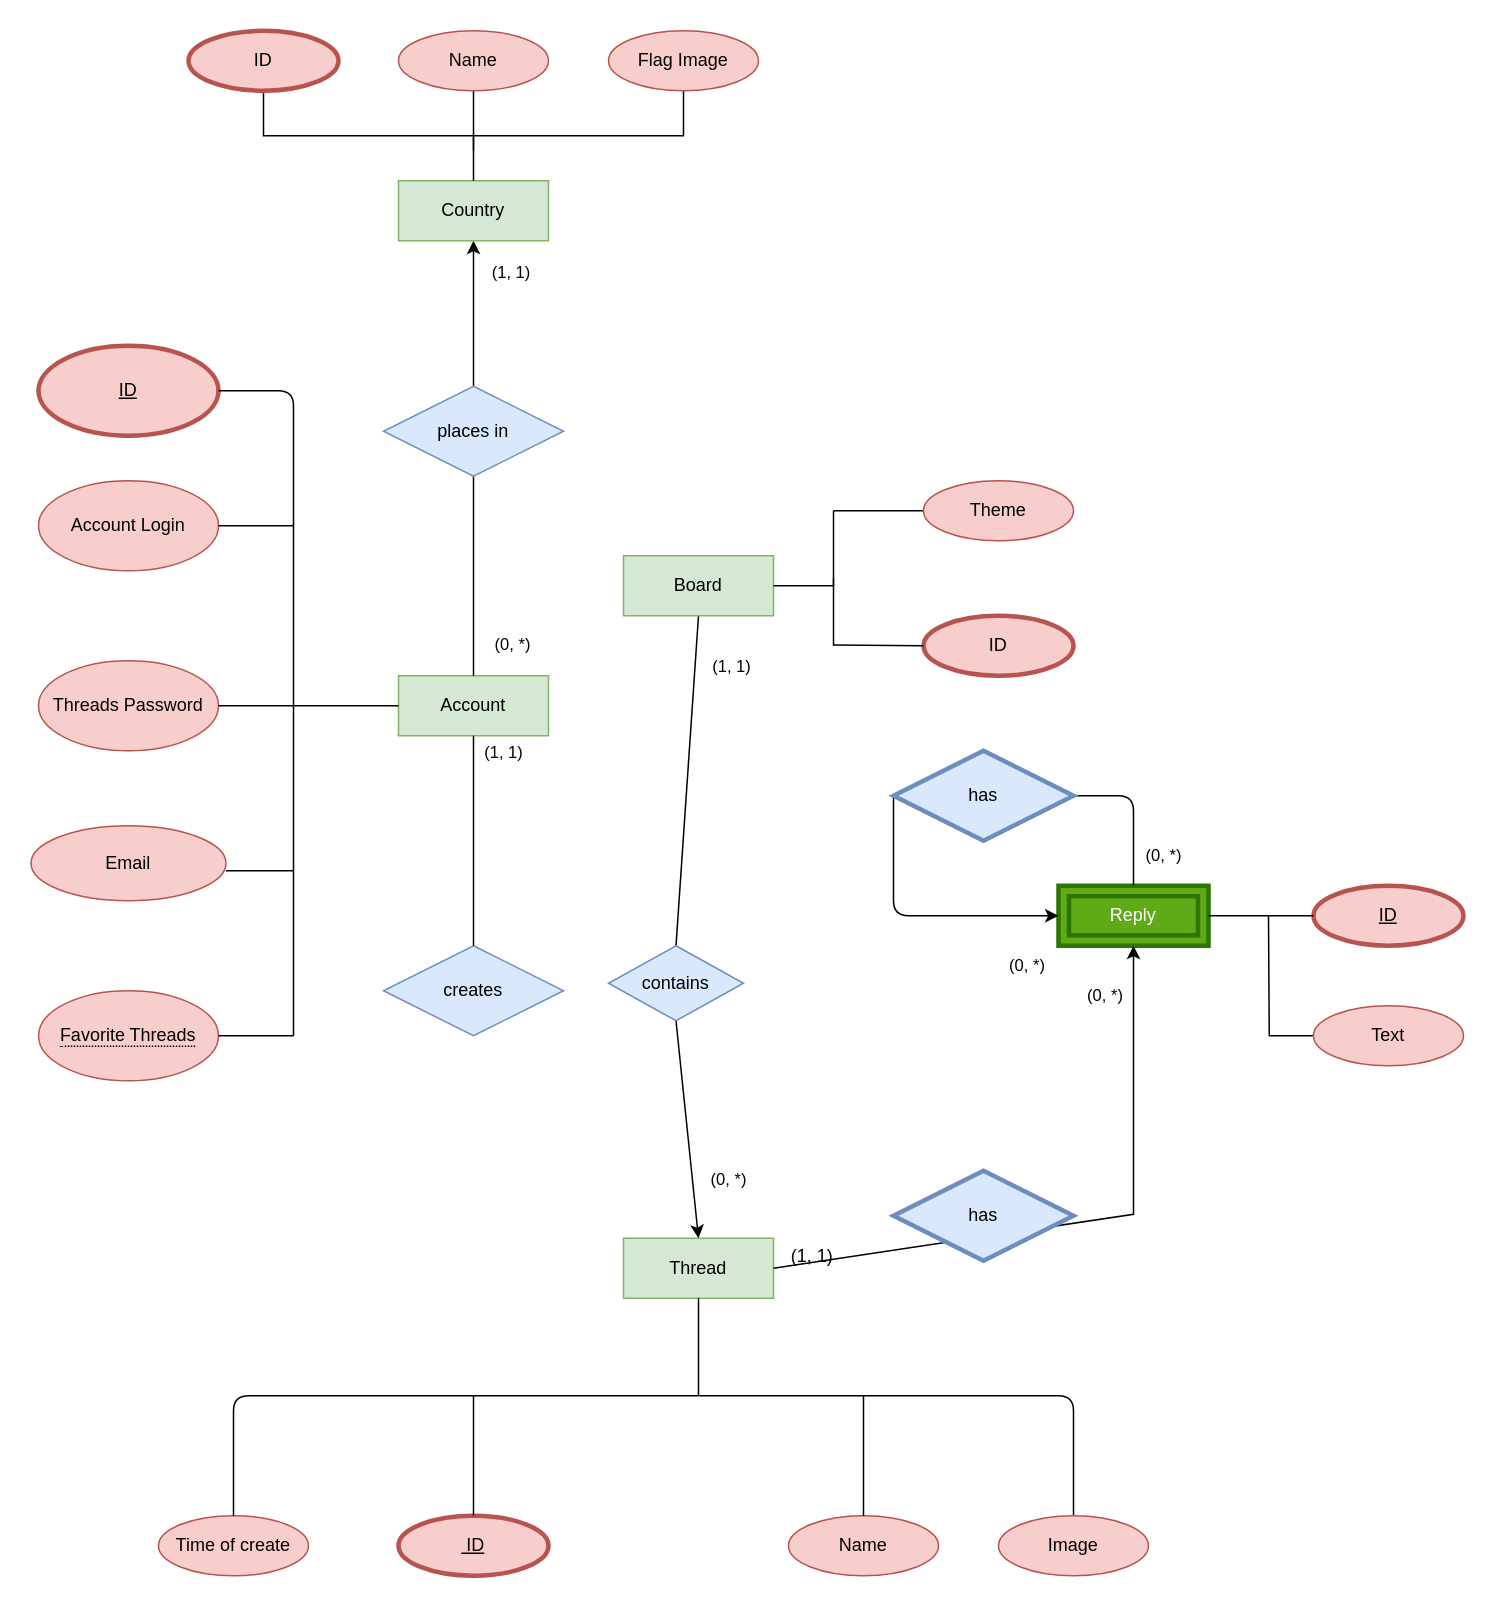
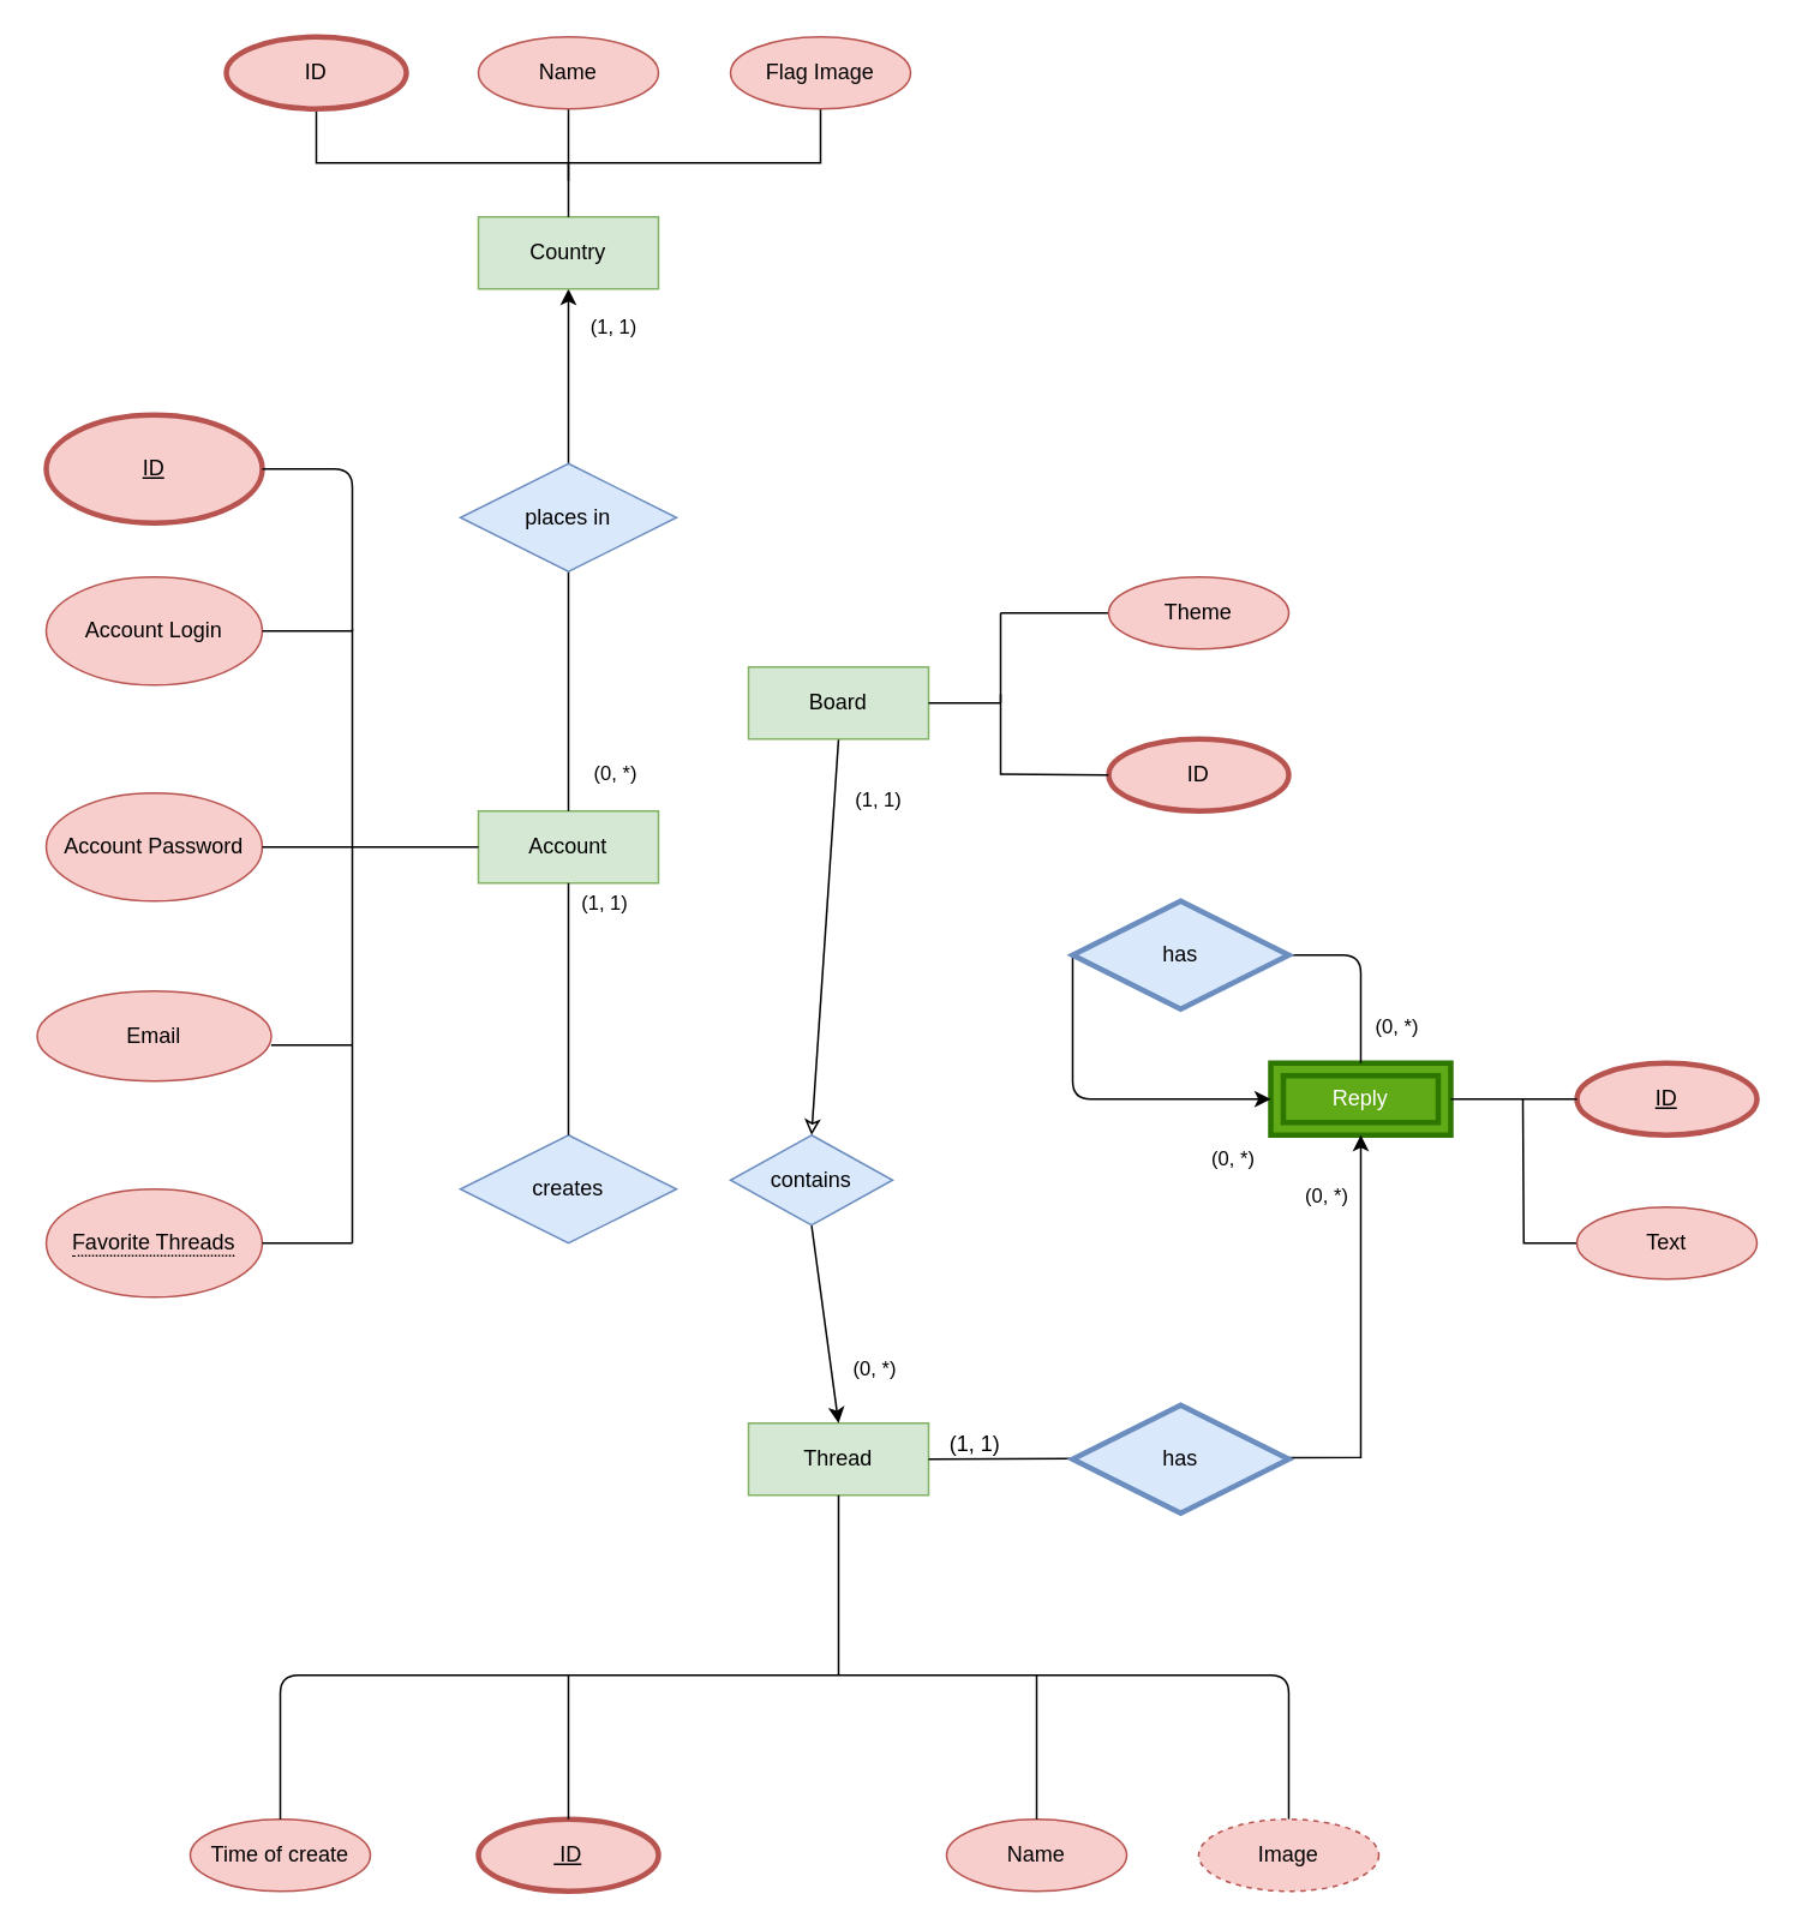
- <mxCell id="4" value="Threads Password" style="ellipse;whiteSpace=wrap;html=1;fillColor=#f8cecc;strokeColor=#b85450;" parent="1" vertex="1"><mxGeometry x="25" y="440" width="120" height="60" as="geometry" /></mxCell>
+ <mxCell id="4" value="Account Password" style="ellipse;whiteSpace=wrap;html=1;fillColor=#f8cecc;strokeColor=#b85450;" parent="1" vertex="1"><mxGeometry x="25" y="440" width="120" height="60" as="geometry" /></mxCell>
- <mxCell id="35" style="edgeStyle=none;curved=1;rounded=0;orthogonalLoop=1;jettySize=auto;html=1;exitX=0.5;exitY=1;exitDx=0;exitDy=0;entryX=0.5;entryY=0;entryDx=0;entryDy=0;endArrow=none;sourcePerimeterSpacing=8;targetPerimeterSpacing=8;endFill=0;" parent="1" source="37" target="40" edge="1"><mxGeometry relative="1" as="geometry" /></mxCell>
+ <mxCell id="35" style="edgeStyle=none;curved=1;rounded=0;orthogonalLoop=1;jettySize=auto;html=1;exitX=0.5;exitY=1;exitDx=0;exitDy=0;entryX=0.5;entryY=0;entryDx=0;entryDy=0;endArrow=classic;sourcePerimeterSpacing=8;targetPerimeterSpacing=8;endFill=0;" parent="1" source="37" target="40" edge="1"><mxGeometry relative="1" as="geometry" /></mxCell>
- <mxCell id="13" value="Thread" style="whiteSpace=wrap;html=1;align=center;fillColor=#d5e8d4;strokeColor=#82b366;" parent="1" vertex="1"><mxGeometry x="415" y="825" width="100" height="40" as="geometry" /></mxCell>
+ <mxCell id="13" value="Thread" style="whiteSpace=wrap;html=1;align=center;fillColor=#d5e8d4;strokeColor=#82b366;" parent="1" vertex="1"><mxGeometry x="415" y="790" width="100" height="40" as="geometry" /></mxCell>
- <mxCell id="17" value="Image" style="ellipse;whiteSpace=wrap;html=1;align=center;fillColor=#f8cecc;strokeColor=#b85450;" parent="1" vertex="1"><mxGeometry x="665" y="1010" width="100" height="40" as="geometry" /></mxCell>
+ <mxCell id="17" value="Image" style="ellipse;whiteSpace=wrap;html=1;align=center;fillColor=#f8cecc;strokeColor=#b85450;dashed=1;" parent="1" vertex="1"><mxGeometry x="665" y="1010" width="100" height="40" as="geometry" /></mxCell>
